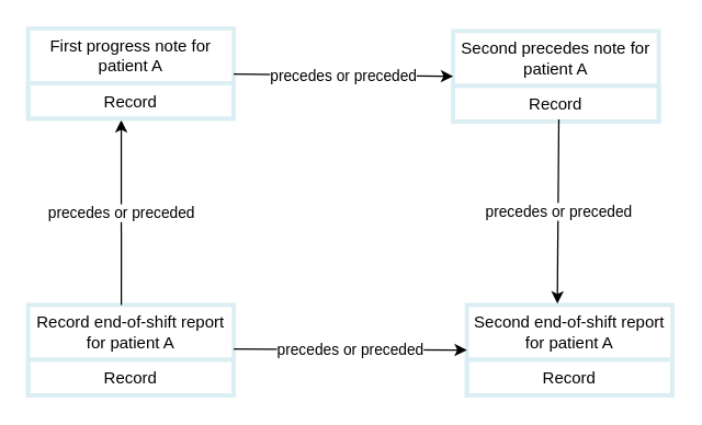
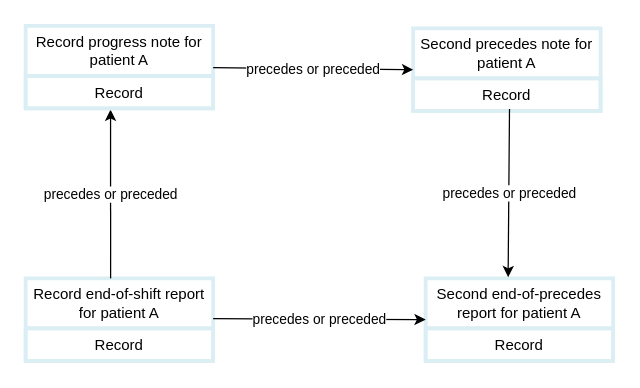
- <mxCell id="8" value="First progress note for patient A" style="swimlane;fontStyle=0;childLayout=stackLayout;horizontal=1;startSize=40;strokeColor=#DAEEF3;strokeWidth=3;fillColor=none;horizontalStack=0;resizeParent=1;resizeParentMax=0;resizeLast=0;collapsible=1;marginBottom=0;whiteSpace=wrap;html=1;labelPadding=0;" parent="1" vertex="1"><mxGeometry x="20" y="20" width="150" height="66" as="geometry" /></mxCell>
+ <mxCell id="8" value="Record progress note for patient A" style="swimlane;fontStyle=0;childLayout=stackLayout;horizontal=1;startSize=40;strokeColor=#DAEEF3;strokeWidth=3;fillColor=none;horizontalStack=0;resizeParent=1;resizeParentMax=0;resizeLast=0;collapsible=1;marginBottom=0;whiteSpace=wrap;html=1;labelPadding=0;" parent="1" vertex="1"><mxGeometry x="20" y="20" width="150" height="66" as="geometry" /></mxCell>
- <mxCell id="6" value="Second end-of-shift report for patient A" style="swimlane;fontStyle=0;childLayout=stackLayout;horizontal=1;startSize=40;strokeColor=#DAEEF3;strokeWidth=3;fillColor=none;horizontalStack=0;resizeParent=1;resizeParentMax=0;resizeLast=0;collapsible=1;marginBottom=0;whiteSpace=wrap;html=1;labelPadding=0;" parent="1" vertex="1"><mxGeometry x="340" y="222" width="150" height="66" as="geometry" /></mxCell>
+ <mxCell id="6" value="Second end-of-precedes report for patient A" style="swimlane;fontStyle=0;childLayout=stackLayout;horizontal=1;startSize=40;strokeColor=#DAEEF3;strokeWidth=3;fillColor=none;horizontalStack=0;resizeParent=1;resizeParentMax=0;resizeLast=0;collapsible=1;marginBottom=0;whiteSpace=wrap;html=1;labelPadding=0;" parent="1" vertex="1"><mxGeometry x="340" y="222" width="150" height="66" as="geometry" /></mxCell>
